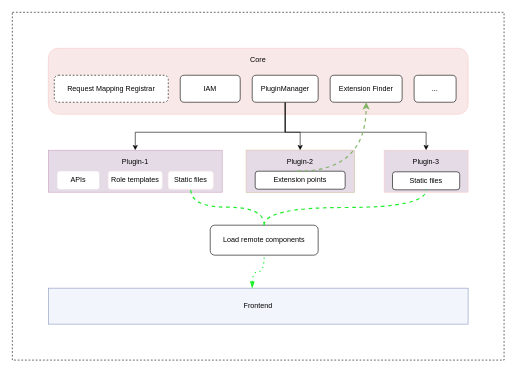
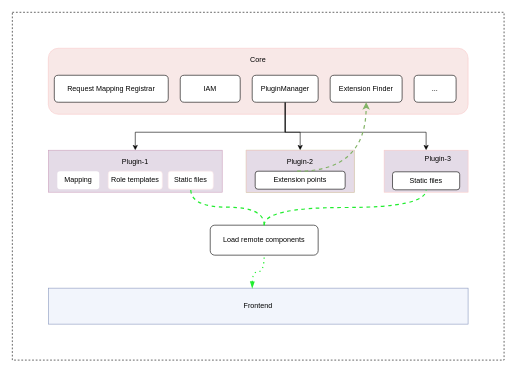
- <mxCell id="4" value="Request Mapping Registrar" style="rounded=1;whiteSpace=wrap;html=1;dashed=1;" parent="1" vertex="1"><mxGeometry x="90" y="125" width="190" height="45" as="geometry" /></mxCell>
+ <mxCell id="4" value="Request Mapping Registrar" style="rounded=1;whiteSpace=wrap;html=1;" parent="1" vertex="1"><mxGeometry x="90" y="125" width="190" height="45" as="geometry" /></mxCell>
- <mxCell id="27" value="Plugin-3" style="text;html=1;strokeColor=none;fillColor=none;align=center;verticalAlign=middle;whiteSpace=wrap;rounded=0;labelBackgroundColor=none;labelBorderColor=none;fontColor=#000000;" vertex="1" parent="24"><mxGeometry x="28" y="8" width="84" height="22" as="geometry" /></mxCell>
+ <mxCell id="27" value="Plugin-3" style="text;html=1;strokeColor=none;fillColor=none;align=center;verticalAlign=middle;whiteSpace=wrap;rounded=0;labelBackgroundColor=none;labelBorderColor=none;fontColor=#000000;" vertex="1" parent="24"><mxGeometry x="48" y="3" width="84" height="22" as="geometry" /></mxCell>
- <mxCell id="15" value="APIs" style="rounded=1;whiteSpace=wrap;html=1;labelBackgroundColor=none;labelBorderColor=none;fontColor=#000000;strokeColor=none;fillColor=#FFFFFF;" vertex="1" parent="13"><mxGeometry x="15" y="35" width="70" height="30" as="geometry" /></mxCell>
+ <mxCell id="15" value="Mapping" style="rounded=1;whiteSpace=wrap;html=1;labelBackgroundColor=none;labelBorderColor=none;fontColor=#000000;strokeColor=none;fillColor=#FFFFFF;" vertex="1" parent="13"><mxGeometry x="15" y="35" width="70" height="30" as="geometry" /></mxCell>
